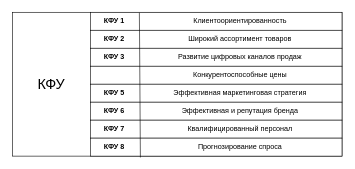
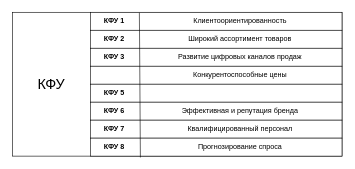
- <mxCell id="18" value="Эффективная маркетинговая стратегия" style="text;html=1;align=center;verticalAlign=middle;whiteSpace=wrap;rounded=0;" vertex="1" parent="1"><mxGeometry x="230" y="140" width="340" height="30" as="geometry" /></mxCell>
